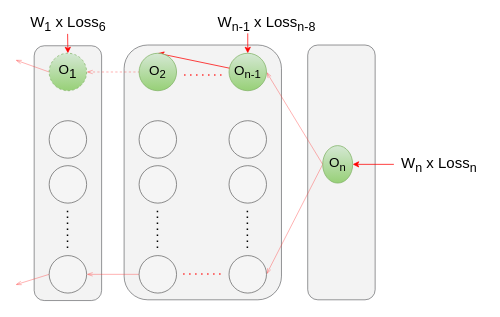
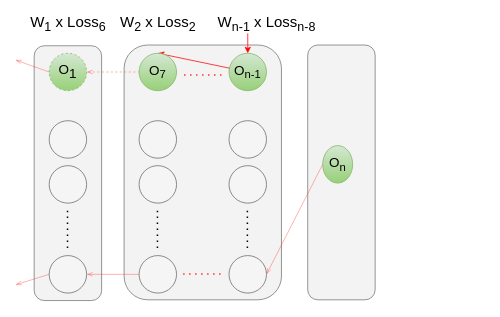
+ <mxCell id="32" value="&lt;div style=&quot;font-size: 20px&quot;&gt;&lt;font style=&quot;font-size: 20px&quot;&gt;&lt;font style=&quot;font-size: 20px&quot;&gt;W&lt;sub&gt;2&lt;/sub&gt; x &lt;/font&gt;Loss&lt;sub&gt;2&lt;/sub&gt;&lt;/font&gt;&lt;/div&gt;" style="text;html=1;align=center;verticalAlign=middle;resizable=0;points=[];autosize=1;" parent="1" vertex="1"><mxGeometry x="150" y="20.56" width="120" height="20" as="geometry" /></mxCell>
- <mxCell id="24" style="edgeStyle=none;rounded=0;orthogonalLoop=1;jettySize=auto;html=1;exitX=0.5;exitY=0;exitDx=0;exitDy=0;entryX=0.497;entryY=1.208;entryDx=0;entryDy=0;entryPerimeter=0;startArrow=classic;startFill=1;endArrow=none;endFill=0;fillColor=#f8cecc;strokeColor=#FF0000;" parent="1" source="26" target="31" edge="1"><mxGeometry relative="1" as="geometry" /></mxCell>
- <mxCell id="35" value="&lt;font style=&quot;font-size: 18px&quot;&gt;O&lt;sub&gt;2&lt;/sub&gt;&lt;/font&gt;" style="ellipse;whiteSpace=wrap;html=1;aspect=fixed;strokeWidth=1;gradientColor=#97d077;fillColor=#d5e8d4;strokeColor=#82b366;" parent="1" vertex="1"><mxGeometry x="185" y="70.56" width="50" height="50" as="geometry" /></mxCell>
+ <mxCell id="35" value="&lt;font style=&quot;font-size: 18px&quot;&gt;O&lt;sub&gt;7&lt;/sub&gt;&lt;/font&gt;" style="ellipse;whiteSpace=wrap;html=1;aspect=fixed;strokeWidth=1;gradientColor=#97d077;fillColor=#d5e8d4;strokeColor=#82b366;" parent="1" vertex="1"><mxGeometry x="185" y="70.56" width="50" height="50" as="geometry" /></mxCell>
- <mxCell id="28" style="edgeStyle=none;rounded=0;orthogonalLoop=1;jettySize=auto;html=1;exitX=1;exitY=0.5;exitDx=0;exitDy=0;entryX=0;entryY=0.5;entryDx=0;entryDy=0;startArrow=openThin;startFill=0;endArrow=none;endFill=0;opacity=50;strokeColor=#FF3333;" parent="1" source="29" target="19" edge="1"><mxGeometry relative="1" as="geometry" /></mxCell>
- <mxCell id="18" style="edgeStyle=none;rounded=0;orthogonalLoop=1;jettySize=auto;html=1;exitX=1;exitY=0.5;exitDx=0;exitDy=0;startArrow=classic;startFill=1;endArrow=none;endFill=0;fillColor=#f8cecc;strokeColor=#FF0000;" parent="1" source="19" target="23" edge="1"><mxGeometry relative="1" as="geometry" /></mxCell>
- <mxCell id="23" value="&lt;div style=&quot;font-size: 20px&quot;&gt;&lt;font style=&quot;font-size: 20px&quot;&gt;&lt;font style=&quot;font-size: 20px&quot;&gt;&lt;font style=&quot;font-size: 20px&quot;&gt;W&lt;sub&gt;n&lt;/sub&gt; x &lt;/font&gt;&lt;/font&gt;Loss&lt;sub&gt;n&lt;/sub&gt;&lt;/font&gt;&lt;/div&gt;" style="text;html=1;align=center;verticalAlign=middle;resizable=0;points=[];autosize=1;" parent="1" vertex="1"><mxGeometry x="525" y="208.81" width="120" height="20" as="geometry" /></mxCell>
